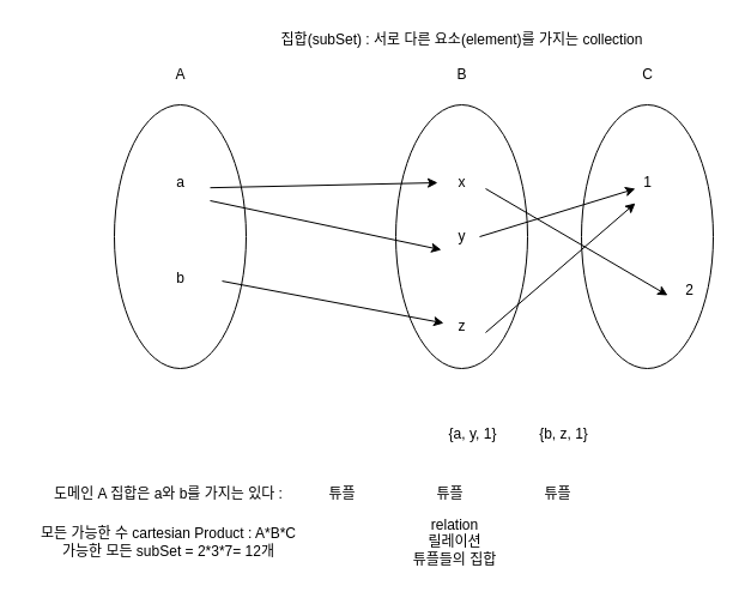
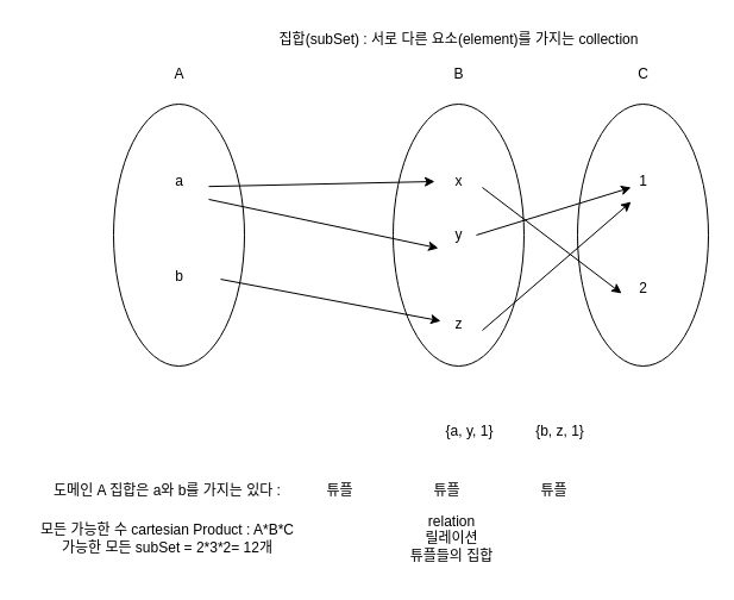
- <mxCell id="14" value="2" style="text;html=1;align=center;verticalAlign=middle;resizable=0;points=[];autosize=1;strokeColor=none;fillColor=none;" vertex="1" parent="1"><mxGeometry x="560" y="227" width="30" height="30" as="geometry" /></mxCell>
+ <mxCell id="14" value="2" style="text;html=1;align=center;verticalAlign=middle;resizable=0;points=[];autosize=1;strokeColor=none;fillColor=none;" vertex="1" parent="1"><mxGeometry x="525" y="227" width="30" height="30" as="geometry" /></mxCell>
- <mxCell id="27" value="모든 가능한 수 cartesian Product : A*B*C&lt;div&gt;가능한 모든 subSet = 2*3*7= 12개&lt;/div&gt;" style="text;html=1;align=center;verticalAlign=middle;resizable=0;points=[];autosize=1;strokeColor=none;fillColor=none;" vertex="1" parent="1"><mxGeometry x="20" y="432" width="240" height="40" as="geometry" /></mxCell>
+ <mxCell id="27" value="모든 가능한 수 cartesian Product : A*B*C&lt;div&gt;가능한 모든 subSet = 2*3*2= 12개&lt;/div&gt;" style="text;html=1;align=center;verticalAlign=middle;resizable=0;points=[];autosize=1;strokeColor=none;fillColor=none;" vertex="1" parent="1"><mxGeometry x="20" y="432" width="240" height="40" as="geometry" /></mxCell>
